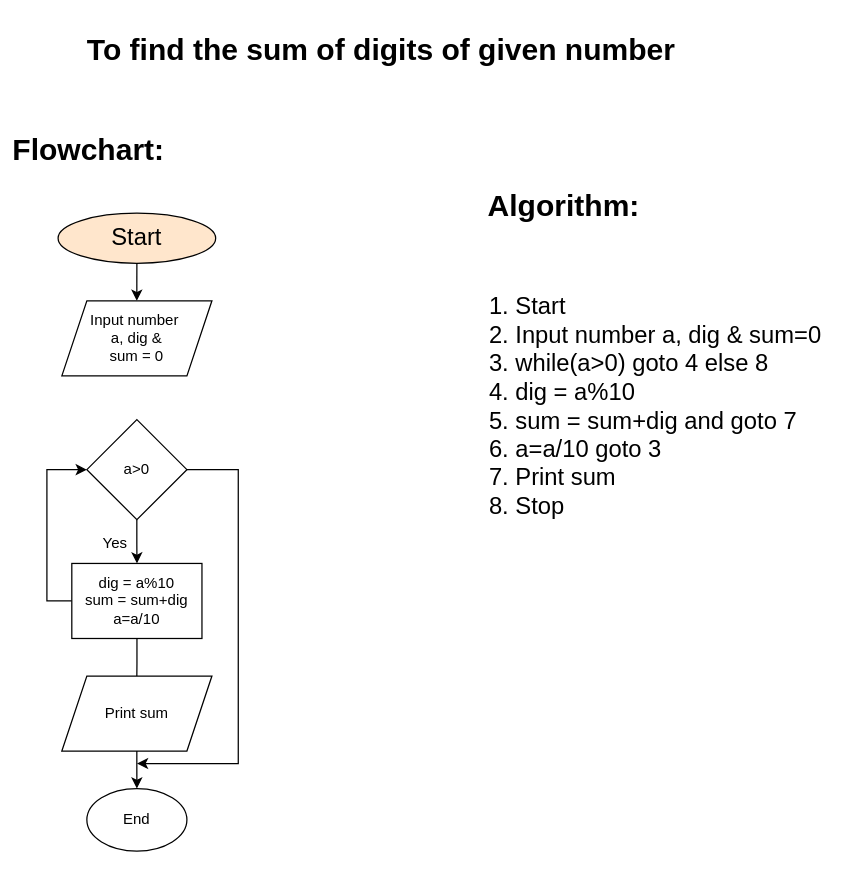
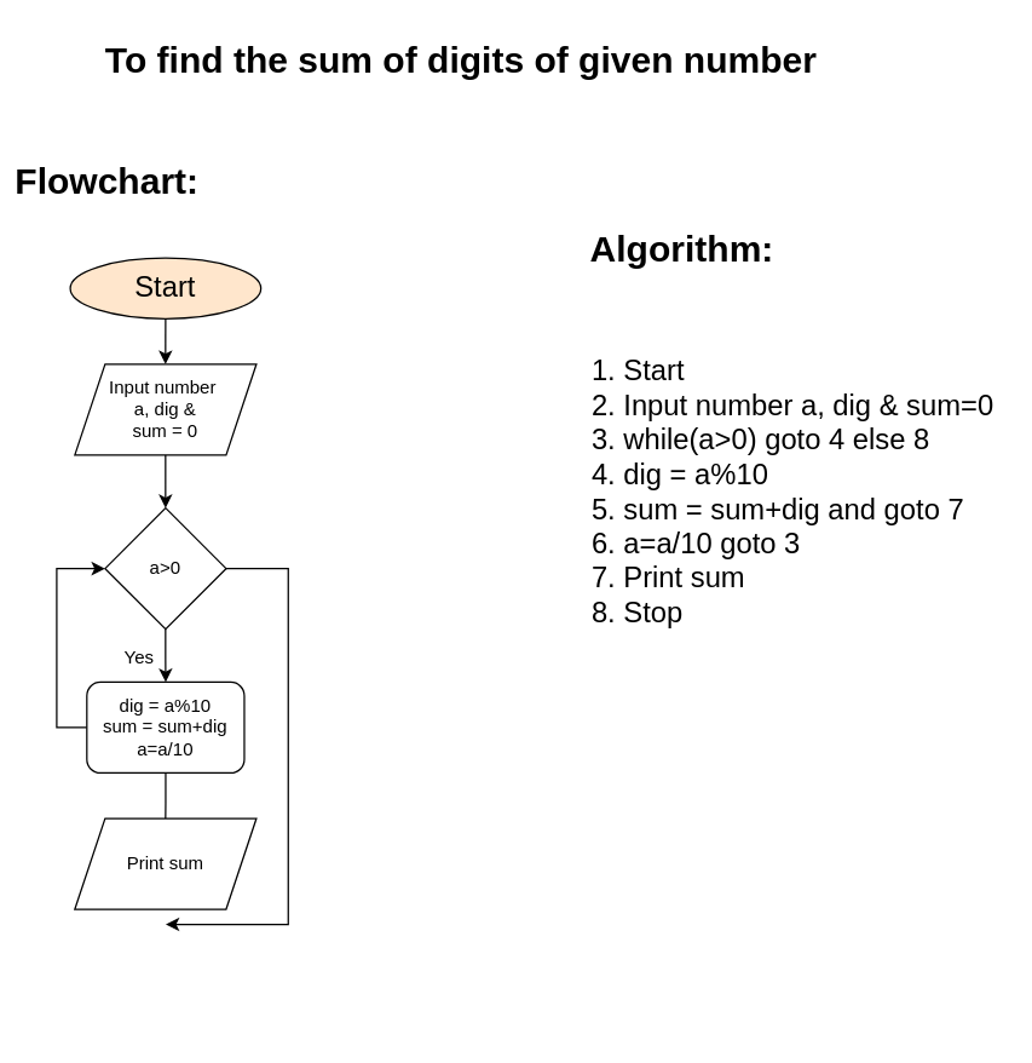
+ <mxCell id="8" value="" style="edgeStyle=orthogonalEdgeStyle;rounded=0;orthogonalLoop=1;jettySize=auto;html=1;" edge="1" parent="1" source="9" target="12"><mxGeometry relative="1" as="geometry" /></mxCell>
- <mxCell id="17" value="dig = a%10&lt;br&gt;sum = sum+dig&lt;br&gt;a=a/10" style="rounded=0;whiteSpace=wrap;html=1;" vertex="1" parent="1"><mxGeometry x="56.91" y="450" width="104.06" height="60" as="geometry" /></mxCell>
+ <mxCell id="17" value="dig = a%10&lt;br&gt;sum = sum+dig&lt;br&gt;a=a/10" style="whiteSpace=wrap;html=1;rounded=1;" vertex="1" parent="1"><mxGeometry x="56.91" y="450" width="104.06" height="60" as="geometry" /></mxCell>
- <mxCell id="13" value="" style="edgeStyle=orthogonalEdgeStyle;rounded=0;orthogonalLoop=1;jettySize=auto;html=1;" edge="1" parent="1" source="14" target="19"><mxGeometry relative="1" as="geometry" /></mxCell>
- <mxCell id="19" value="End" style="ellipse;whiteSpace=wrap;html=1;" vertex="1" parent="1"><mxGeometry x="68.94" y="630" width="80" height="50" as="geometry" /></mxCell>
